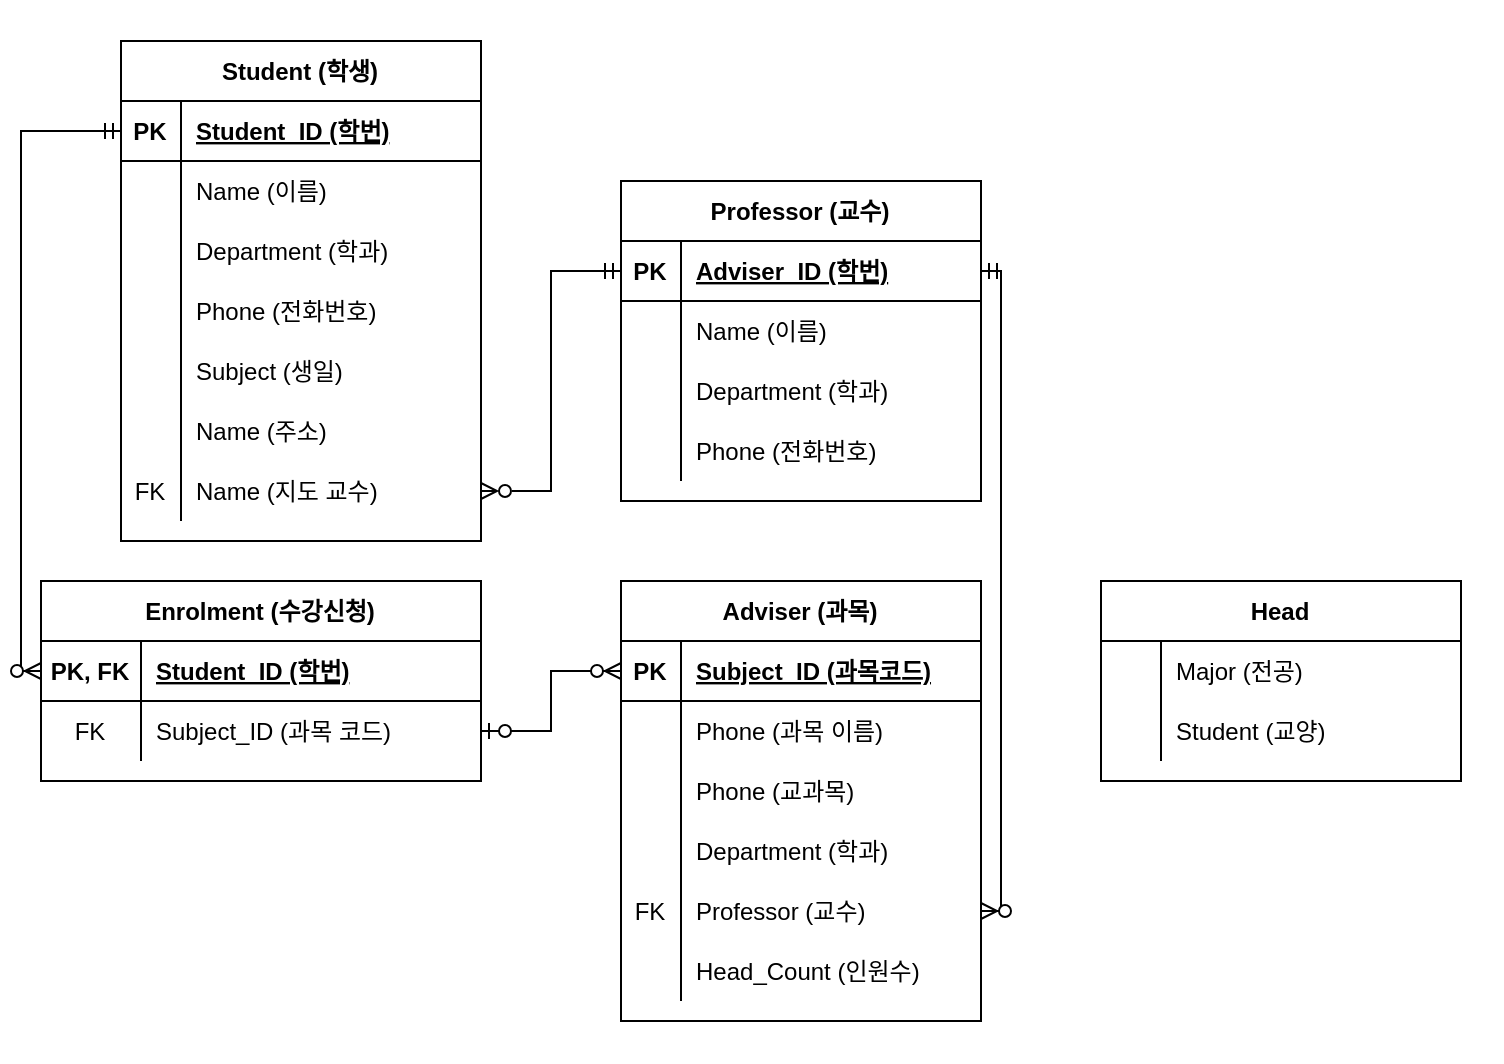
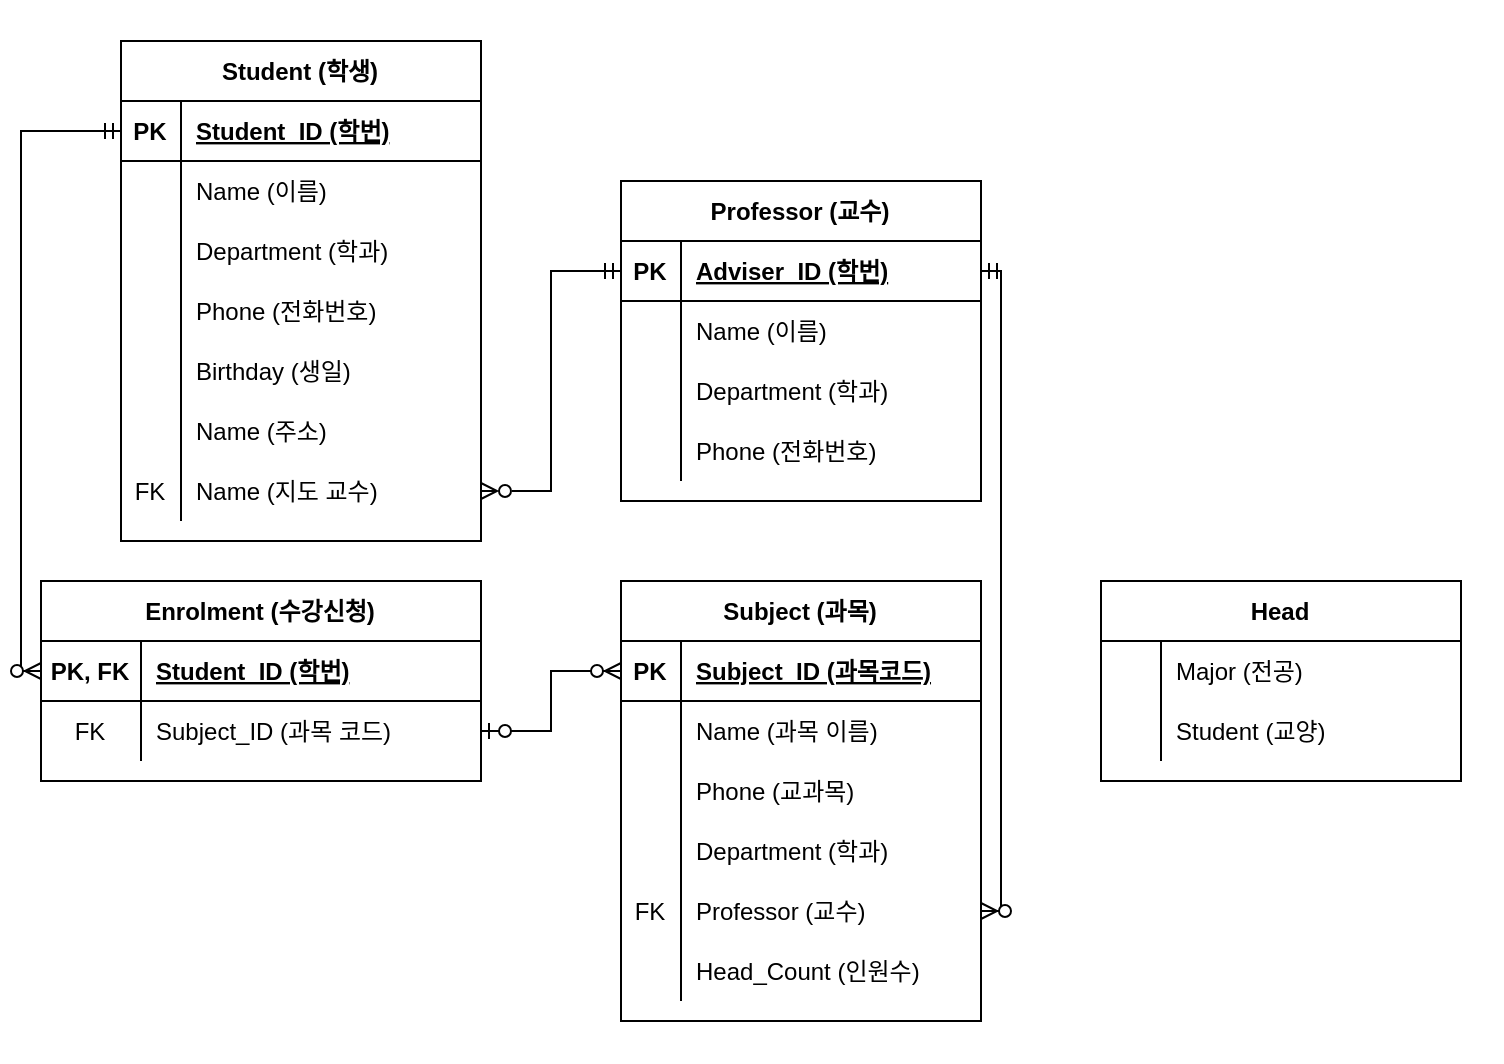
- <mxCell id="17" value="Subject (생일)" style="shape=partialRectangle;connectable=0;fillColor=none;top=0;left=0;bottom=0;right=0;align=left;spacingLeft=6;overflow=hidden;" vertex="1" parent="15"><mxGeometry x="30" width="150" height="30" as="geometry"><mxRectangle width="150" height="30" as="alternateBounds" /></mxGeometry></mxCell>
+ <mxCell id="17" value="Birthday (생일)" style="shape=partialRectangle;connectable=0;fillColor=none;top=0;left=0;bottom=0;right=0;align=left;spacingLeft=6;overflow=hidden;" vertex="1" parent="15"><mxGeometry x="30" width="150" height="30" as="geometry"><mxRectangle width="150" height="30" as="alternateBounds" /></mxGeometry></mxCell>
- <mxCell id="37" value="Adviser (과목)" style="shape=table;startSize=30;container=1;collapsible=1;childLayout=tableLayout;fixedRows=1;rowLines=0;fontStyle=1;align=center;resizeLast=1;" vertex="1" parent="1"><mxGeometry x="310" y="290" width="180" height="220" as="geometry" /></mxCell>
+ <mxCell id="37" value="Subject (과목)" style="shape=table;startSize=30;container=1;collapsible=1;childLayout=tableLayout;fixedRows=1;rowLines=0;fontStyle=1;align=center;resizeLast=1;" vertex="1" parent="1"><mxGeometry x="310" y="290" width="180" height="220" as="geometry" /></mxCell>
- <mxCell id="43" value="Phone (과목 이름)" style="shape=partialRectangle;connectable=0;fillColor=none;top=0;left=0;bottom=0;right=0;align=left;spacingLeft=6;overflow=hidden;" vertex="1" parent="41"><mxGeometry x="30" width="150" height="30" as="geometry"><mxRectangle width="150" height="30" as="alternateBounds" /></mxGeometry></mxCell>
+ <mxCell id="43" value="Name (과목 이름)" style="shape=partialRectangle;connectable=0;fillColor=none;top=0;left=0;bottom=0;right=0;align=left;spacingLeft=6;overflow=hidden;" vertex="1" parent="41"><mxGeometry x="30" width="150" height="30" as="geometry"><mxRectangle width="150" height="30" as="alternateBounds" /></mxGeometry></mxCell>
